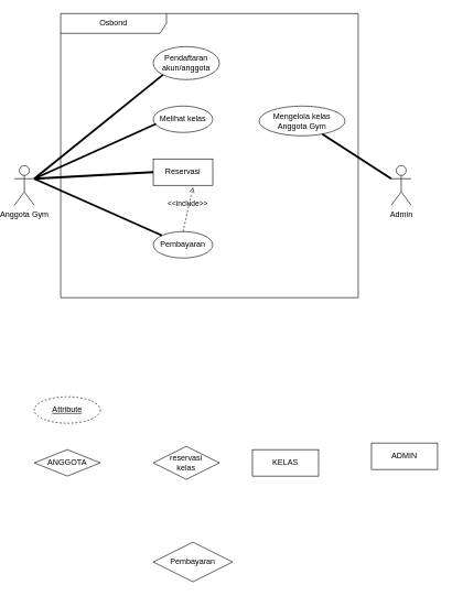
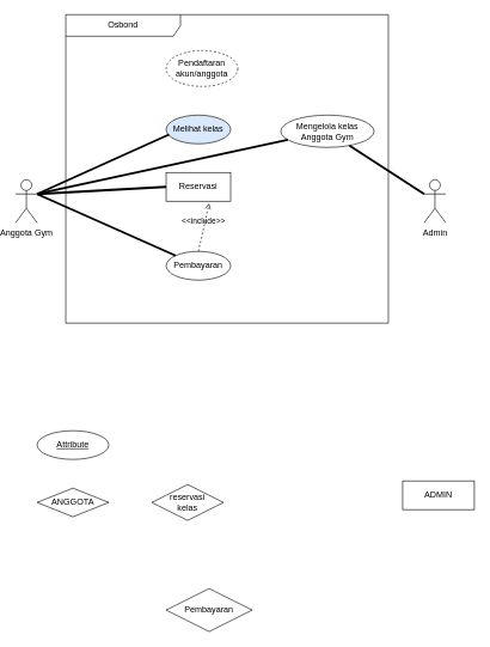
- <mxCell id="3" value="Pendaftaran akun/anggota" style="ellipse;html=1;whiteSpace=wrap;" vertex="1" parent="2"><mxGeometry x="140" y="50" width="100" height="50" as="geometry" /></mxCell>
+ <mxCell id="3" value="Pendaftaran akun/anggota" style="ellipse;html=1;whiteSpace=wrap;dashed=1;" vertex="1" parent="2"><mxGeometry x="140" y="50" width="100" height="50" as="geometry" /></mxCell>
- <mxCell id="8" value="Melihat kelas" style="ellipse;html=1;whiteSpace=wrap;" vertex="1" parent="2"><mxGeometry x="140" y="140" width="90" height="40" as="geometry" /></mxCell>
+ <mxCell id="8" value="Melihat kelas" style="ellipse;html=1;whiteSpace=wrap;fillColor=#dae8fc;" vertex="1" parent="2"><mxGeometry x="140" y="140" width="90" height="40" as="geometry" /></mxCell>
- <mxCell id="11" value="" style="endArrow=none;startArrow=none;endFill=0;startFill=0;endSize=8;html=1;verticalAlign=bottom;labelBackgroundColor=none;strokeWidth=3;rounded=0;entryX=0;entryY=1;entryDx=0;entryDy=0;exitX=1;exitY=0.333;exitDx=0;exitDy=0;exitPerimeter=0;" edge="1" parent="1" source="9" target="3"><mxGeometry width="160" relative="1" as="geometry"><mxPoint x="240" y="350" as="sourcePoint" /><mxPoint x="400" y="350" as="targetPoint" /></mxGeometry></mxCell>
+ <mxCell id="11" value="" style="endArrow=none;startArrow=none;endFill=0;startFill=0;endSize=8;html=1;verticalAlign=bottom;labelBackgroundColor=none;strokeWidth=3;rounded=0;exitX=1;exitY=0.333;exitDx=0;exitDy=0;exitPerimeter=0;" edge="1" parent="1" source="9" target="4"><mxGeometry width="160" relative="1" as="geometry"><mxPoint x="240" y="350" as="sourcePoint" /><mxPoint x="400" y="350" as="targetPoint" /></mxGeometry></mxCell>
- <mxCell id="19" value="Attribute" style="ellipse;whiteSpace=wrap;html=1;align=center;fontStyle=4;dashed=1;" vertex="1" parent="1"><mxGeometry x="50" y="600" width="100" height="40" as="geometry" /></mxCell>
+ <mxCell id="19" value="Attribute" style="ellipse;whiteSpace=wrap;html=1;align=center;fontStyle=4;" vertex="1" parent="1"><mxGeometry x="50" y="600" width="100" height="40" as="geometry" /></mxCell>
- <mxCell id="20" value="reservasi&lt;div&gt;kelas&lt;/div&gt;" style="shape=rhombus;perimeter=rhombusPerimeter;whiteSpace=wrap;html=1;align=center;" vertex="1" parent="1"><mxGeometry x="230" y="675" width="100" height="50" as="geometry" /></mxCell>
+ <mxCell id="20" value="reservasi&lt;div&gt;kelas&lt;/div&gt;" style="shape=rhombus;perimeter=rhombusPerimeter;whiteSpace=wrap;html=1;align=center;" vertex="1" parent="1"><mxGeometry x="210" y="675" width="100" height="50" as="geometry" /></mxCell>
- <mxCell id="17" value="KELAS" style="whiteSpace=wrap;html=1;align=center;" vertex="1" parent="1"><mxGeometry x="380" y="680" width="100" height="40" as="geometry" /></mxCell>
